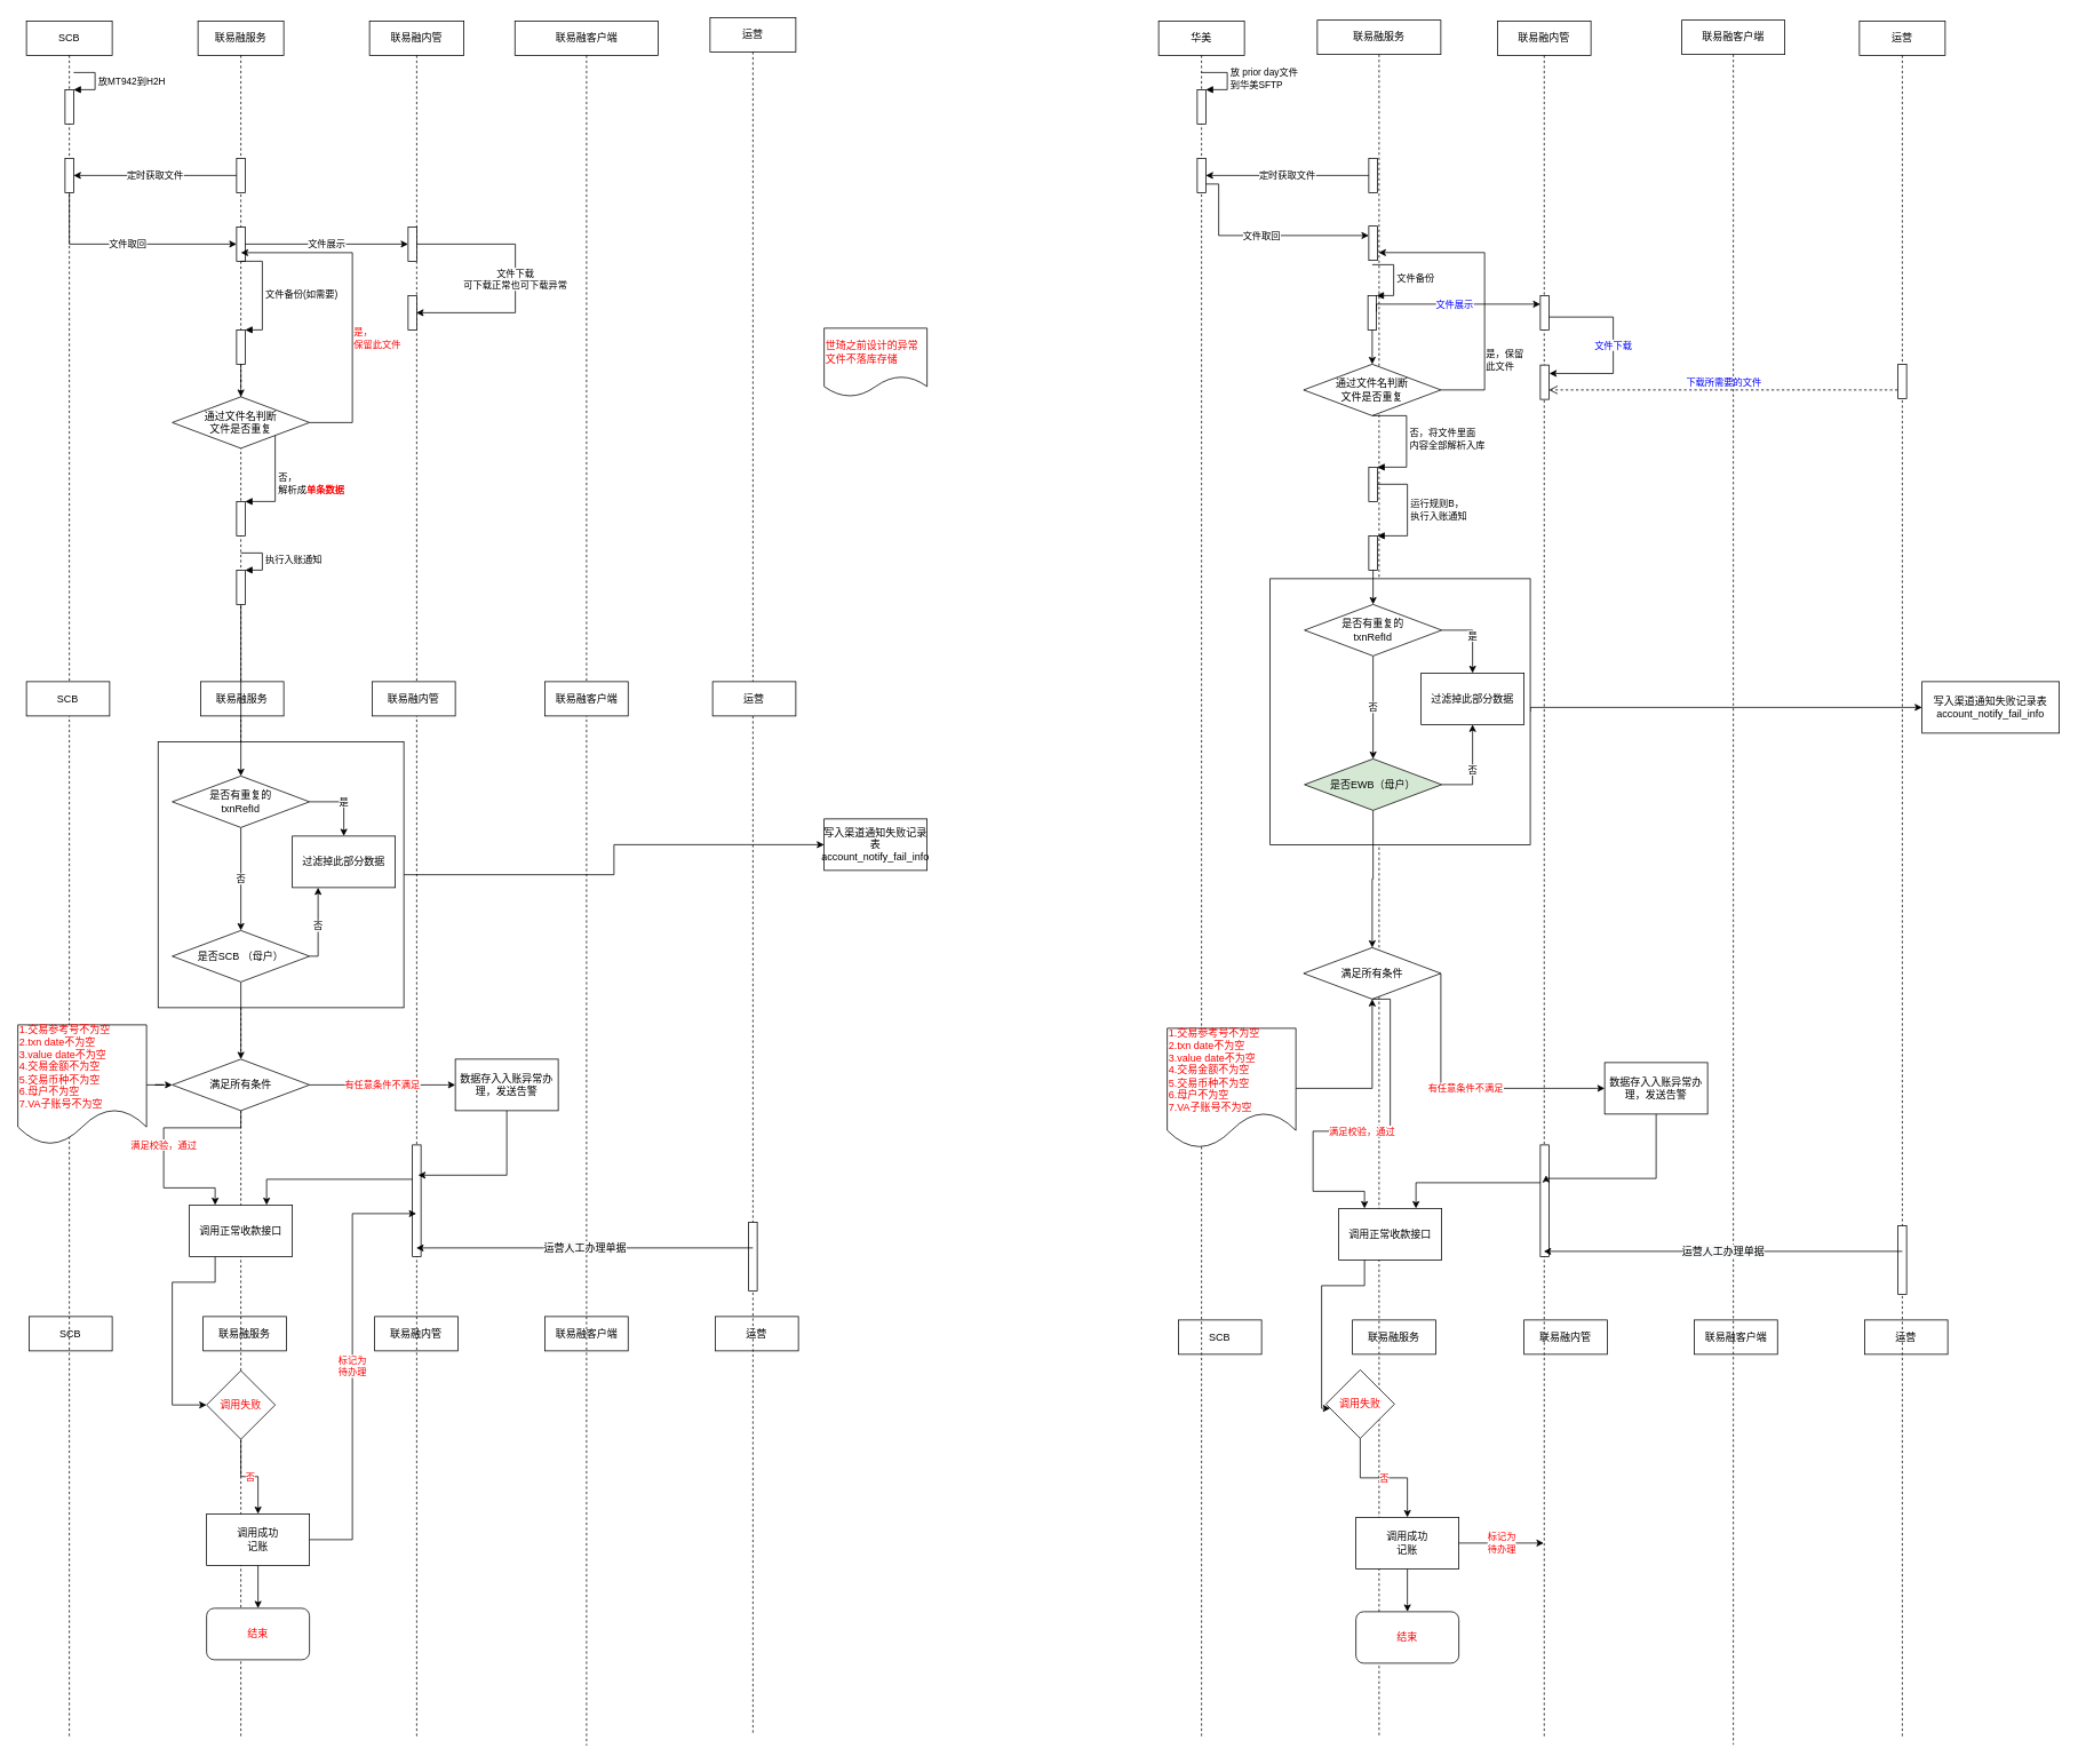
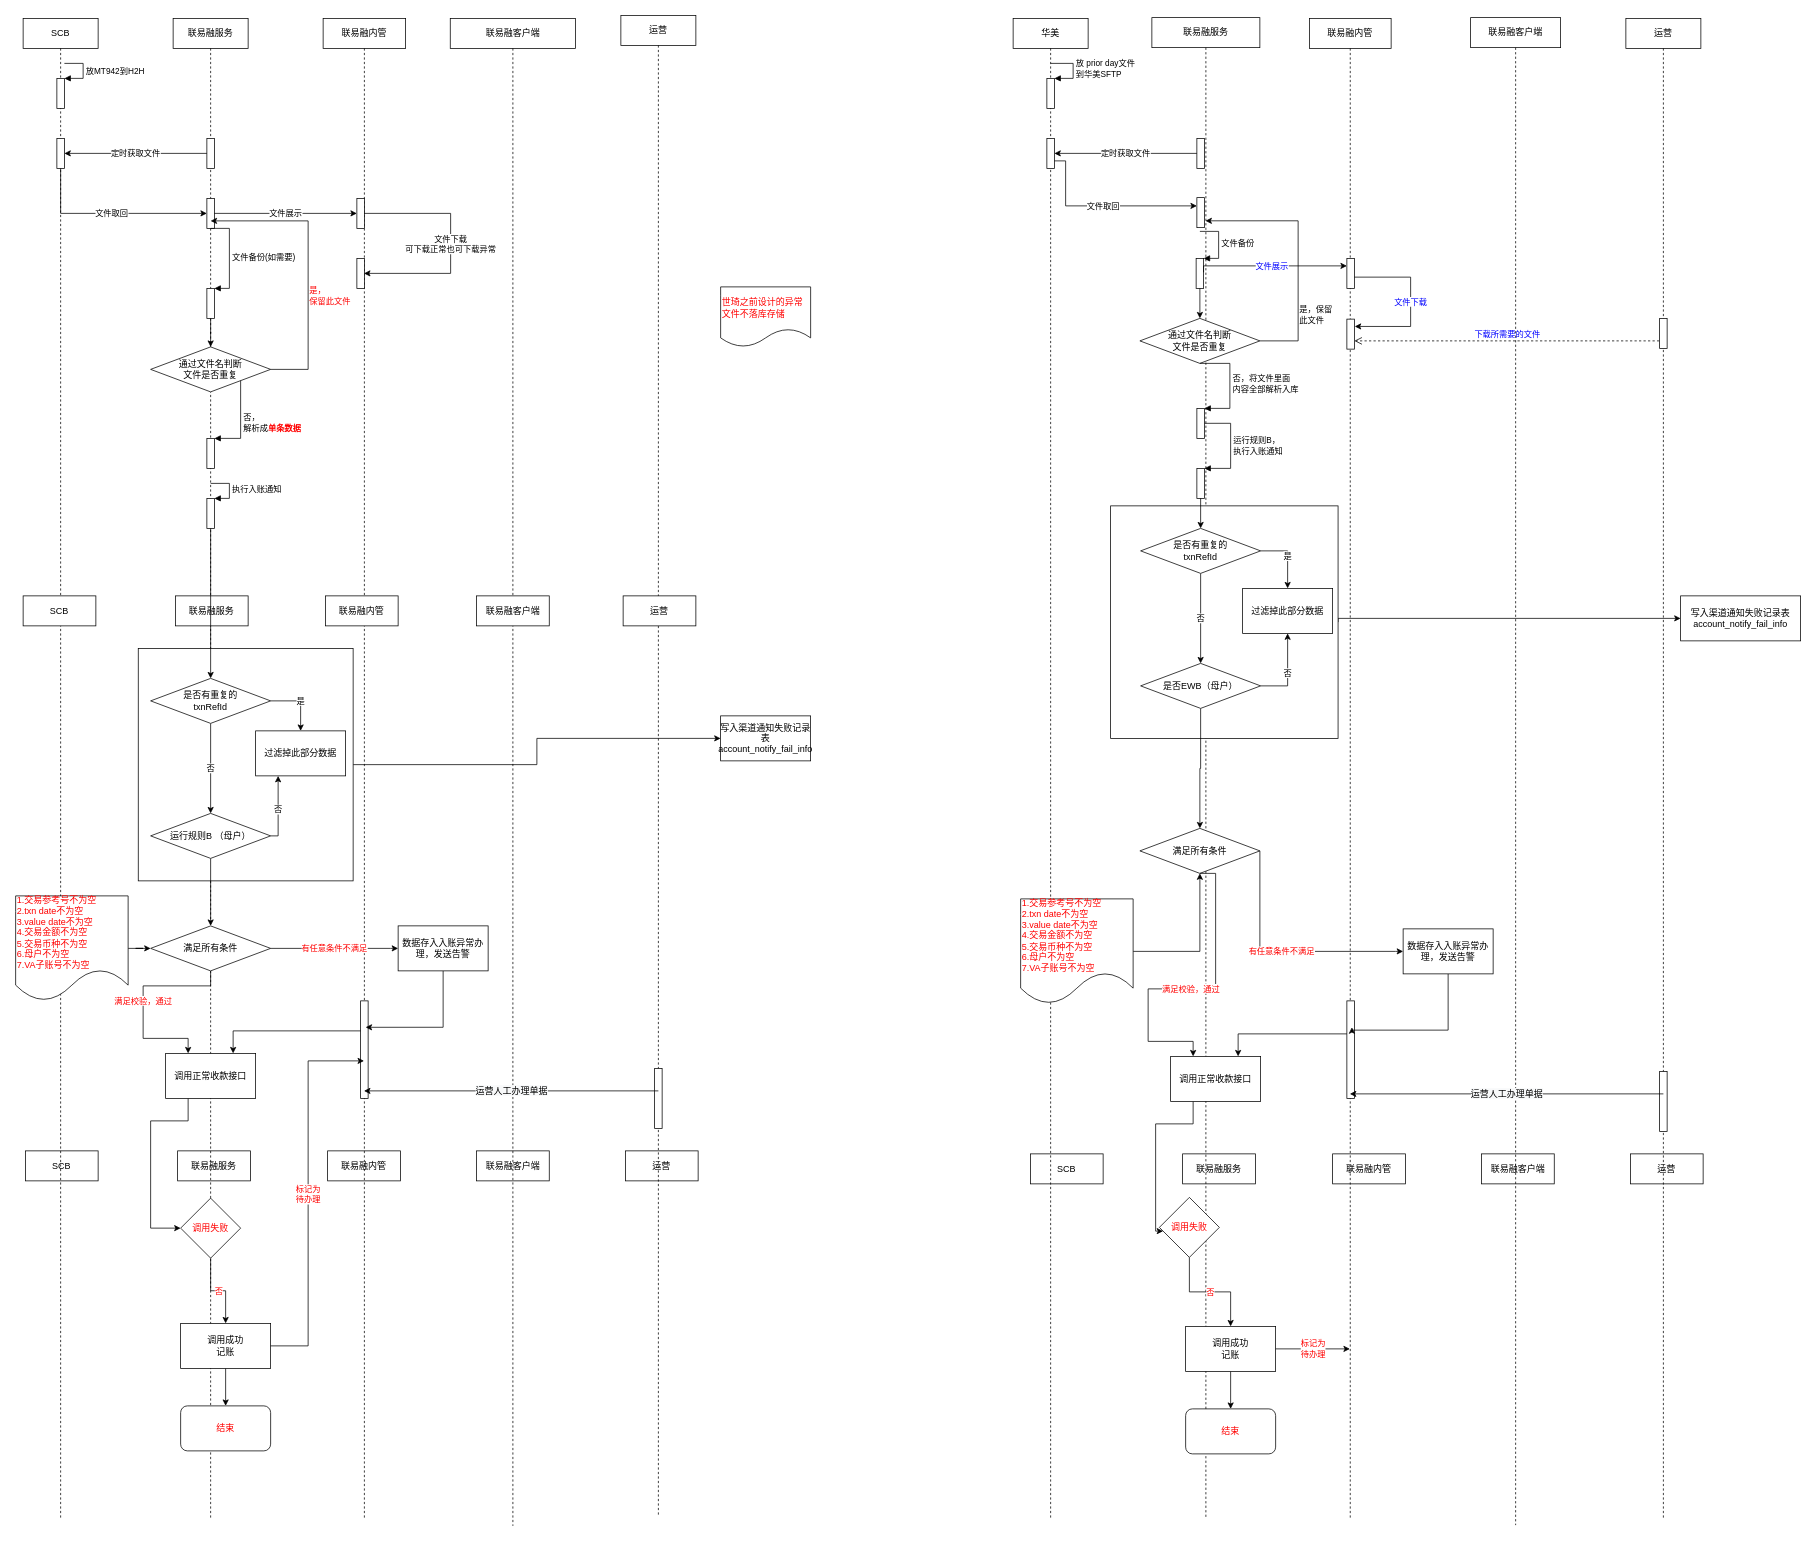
- <mxCell id="113" value="是否EWB（母户）" style="rhombus;whiteSpace=wrap;html=1;fillColor=#d5e8d4;" parent="1" diagramCategory="general" diagramName="Diamond" vertex="1"><mxGeometry x="1520" y="884" width="160" height="60" as="geometry" /></mxCell>
+ <mxCell id="113" value="是否EWB（母户）" style="rhombus;whiteSpace=wrap;html=1;" parent="1" diagramCategory="general" diagramName="Diamond" vertex="1"><mxGeometry x="1520" y="884" width="160" height="60" as="geometry" /></mxCell>
- <mxCell id="50" value="是否SCB （母户）" style="rhombus;whiteSpace=wrap;html=1;" parent="1" diagramCategory="general" diagramName="Diamond" vertex="1"><mxGeometry x="200" y="1084" width="160" height="60" as="geometry" /></mxCell>
+ <mxCell id="50" value="运行规则B （母户）" style="rhombus;whiteSpace=wrap;html=1;" parent="1" diagramCategory="general" diagramName="Diamond" vertex="1"><mxGeometry x="200" y="1084" width="160" height="60" as="geometry" /></mxCell>
